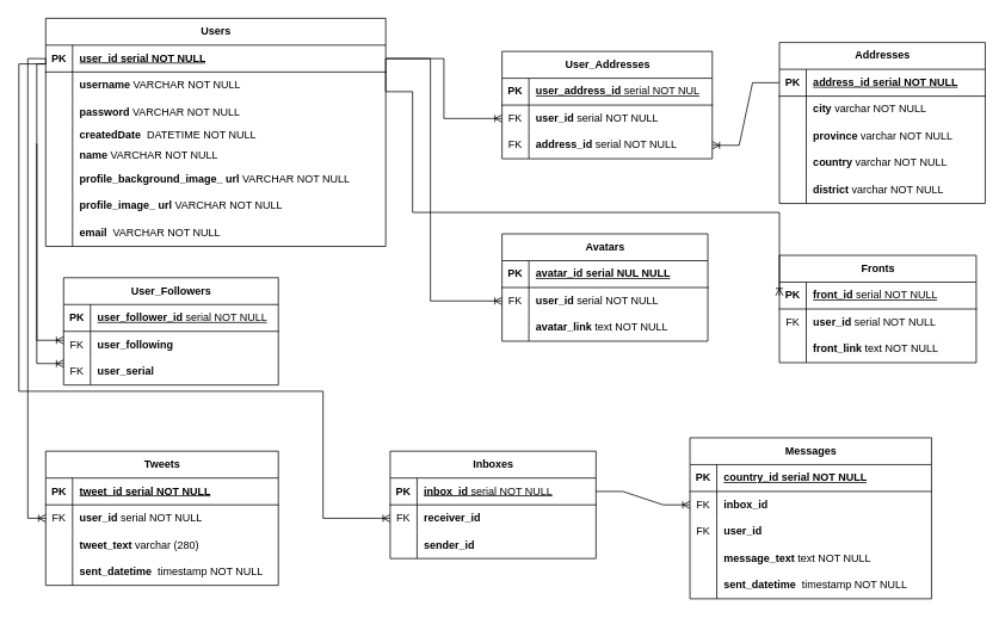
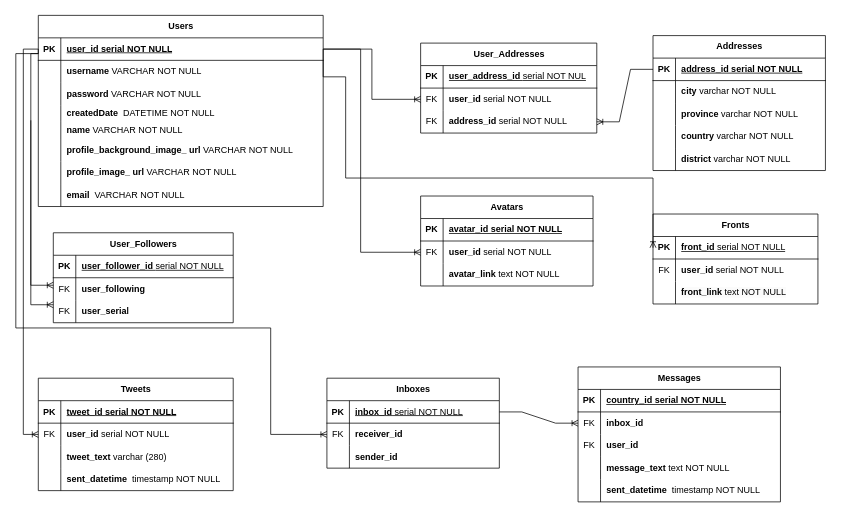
- <mxCell id="61" value="avatar_id serial NUL NULL" style="shape=partialRectangle;connectable=0;fillColor=none;top=0;left=0;bottom=0;right=0;align=left;spacingLeft=6;fontStyle=5;overflow=hidden;whiteSpace=wrap;html=1;" vertex="1" parent="59"><mxGeometry x="30" width="200" height="30" as="geometry"><mxRectangle width="200" height="30" as="alternateBounds" /></mxGeometry></mxCell>
+ <mxCell id="61" value="avatar_id serial NOT NULL" style="shape=partialRectangle;connectable=0;fillColor=none;top=0;left=0;bottom=0;right=0;align=left;spacingLeft=6;fontStyle=5;overflow=hidden;whiteSpace=wrap;html=1;" vertex="1" parent="59"><mxGeometry x="30" width="200" height="30" as="geometry"><mxRectangle width="200" height="30" as="alternateBounds" /></mxGeometry></mxCell>
